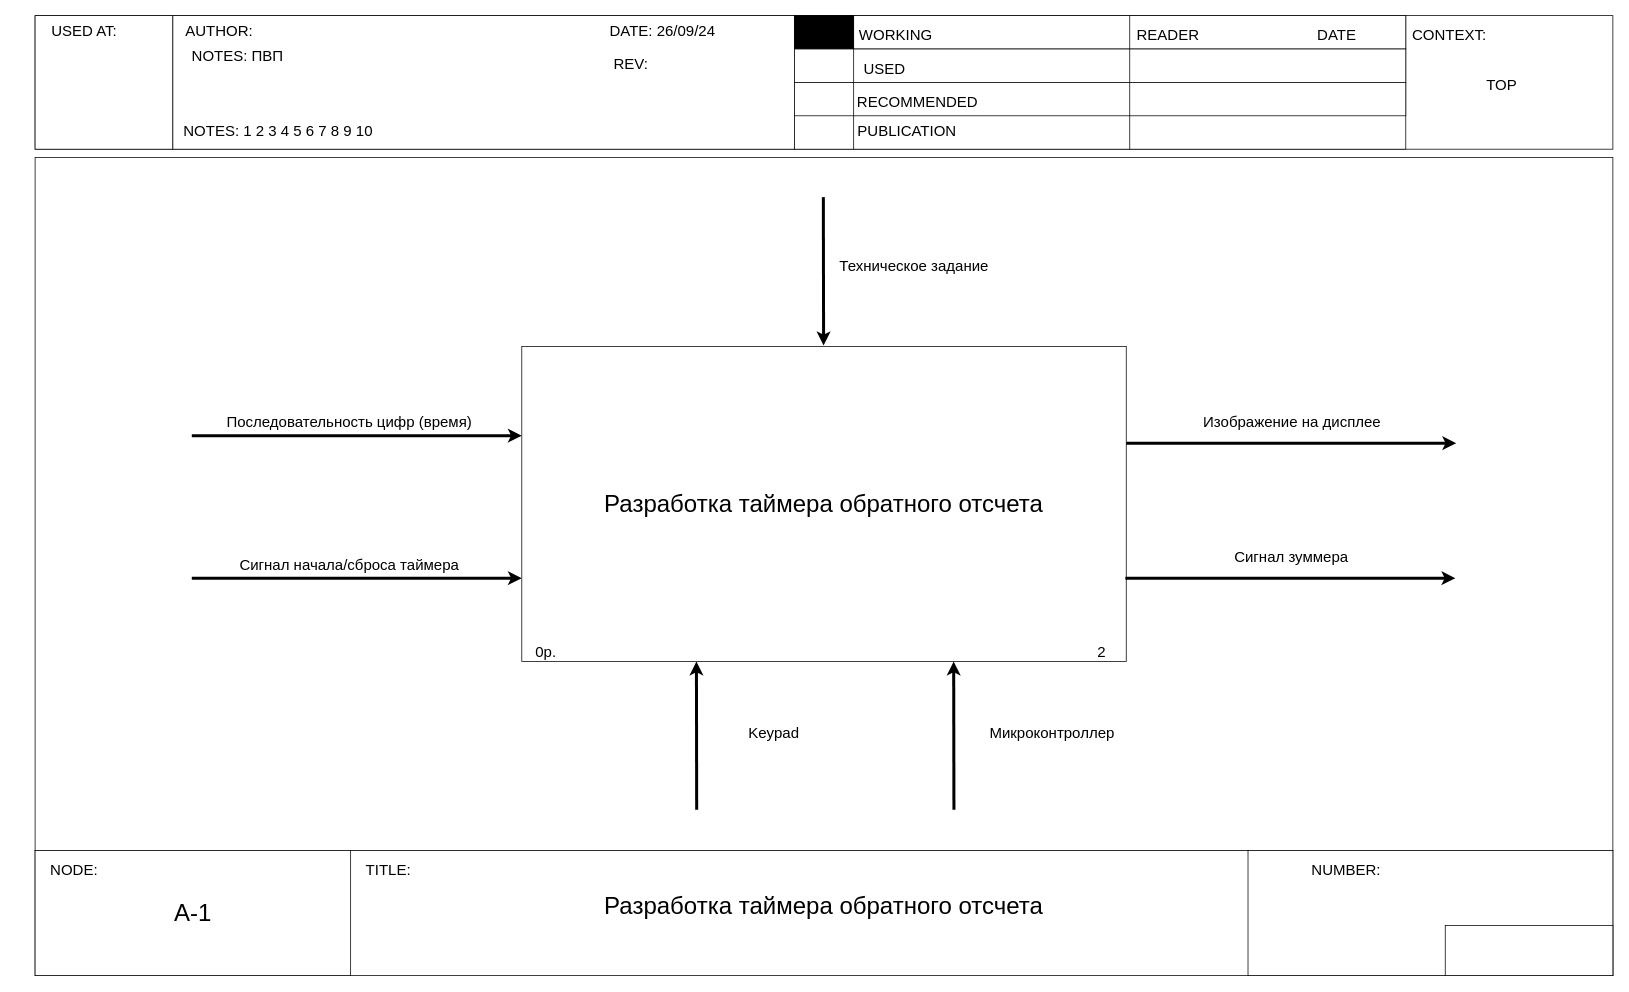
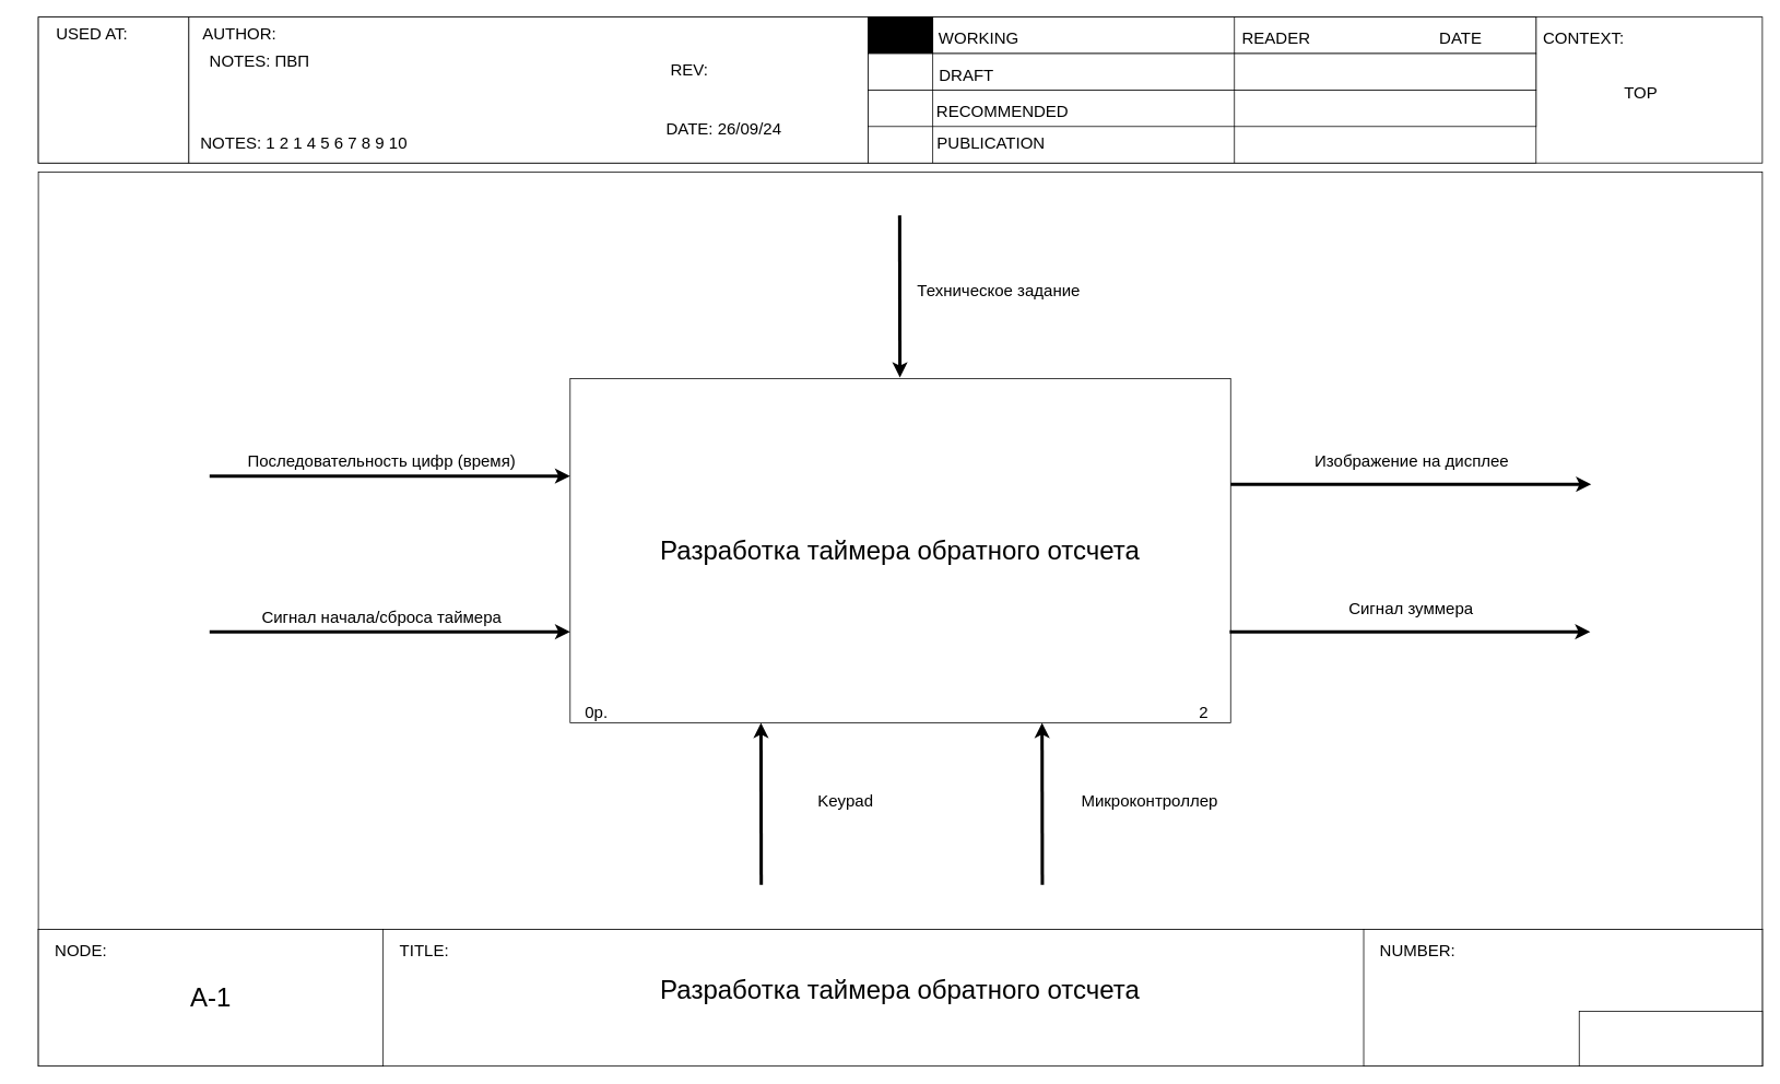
- <mxCell id="24" value="&lt;font style=&quot;font-size: 20px;&quot;&gt;DATE: 26/09/24&lt;/font&gt;" style="text;html=1;align=center;verticalAlign=middle;whiteSpace=wrap;rounded=0;fontSize=32;" parent="2" vertex="1"><mxGeometry x="728" width="270" height="33.39" as="geometry" /></mxCell>
+ <mxCell id="24" value="&lt;font style=&quot;font-size: 20px;&quot;&gt;DATE: 26/09/24&lt;/font&gt;" style="text;html=1;align=center;verticalAlign=middle;whiteSpace=wrap;rounded=0;fontSize=32;" parent="2" vertex="1"><mxGeometry x="728" y="115" width="270" height="33.39" as="geometry" /></mxCell>
- <mxCell id="27" value="&lt;span style=&quot;font-size: 20px;&quot;&gt;USED&lt;/span&gt;" style="text;html=1;align=center;verticalAlign=middle;whiteSpace=wrap;rounded=0;fontSize=32;" parent="2" vertex="1"><mxGeometry x="1067" y="50.087" width="184.074" height="33.391" as="geometry" /></mxCell>
+ <mxCell id="27" value="&lt;span style=&quot;font-size: 20px;&quot;&gt;DRAFT&lt;/span&gt;" style="text;html=1;align=center;verticalAlign=middle;whiteSpace=wrap;rounded=0;fontSize=32;" parent="2" vertex="1"><mxGeometry x="1067" y="50.087" width="184.074" height="33.391" as="geometry" /></mxCell>
- <mxCell id="18" value="&lt;font style=&quot;font-size: 20px;&quot;&gt;NOTES: 1 2 3 4 5 6 7 8 9 10&lt;/font&gt;" style="text;html=1;align=center;verticalAlign=middle;whiteSpace=wrap;rounded=0;fontSize=32;" parent="2" vertex="1"><mxGeometry x="212" y="133.57" width="277" height="33.39" as="geometry" /></mxCell>
+ <mxCell id="18" value="&lt;font style=&quot;font-size: 20px;&quot;&gt;NOTES: 1 2 1 4 5 6 7 8 9 10&lt;/font&gt;" style="text;html=1;align=center;verticalAlign=middle;whiteSpace=wrap;rounded=0;fontSize=32;" parent="2" vertex="1"><mxGeometry x="212" y="133.57" width="277" height="33.39" as="geometry" /></mxCell>
- <mxCell id="11" value="&lt;font style=&quot;font-size: 20px;&quot;&gt;NUMBER:&lt;/font&gt;" style="text;html=1;align=center;verticalAlign=middle;whiteSpace=wrap;rounded=0;fontSize=32;" parent="2" vertex="1"><mxGeometry x="1734.815" y="1124.174" width="78.889" height="22.261" as="geometry" /></mxCell>
+ <mxCell id="11" value="&lt;font style=&quot;font-size: 20px;&quot;&gt;NUMBER:&lt;/font&gt;" style="text;html=1;align=center;verticalAlign=middle;whiteSpace=wrap;rounded=0;fontSize=32;" parent="2" vertex="1"><mxGeometry x="1669.815" y="1124.174" width="78.889" height="22.261" as="geometry" /></mxCell>
